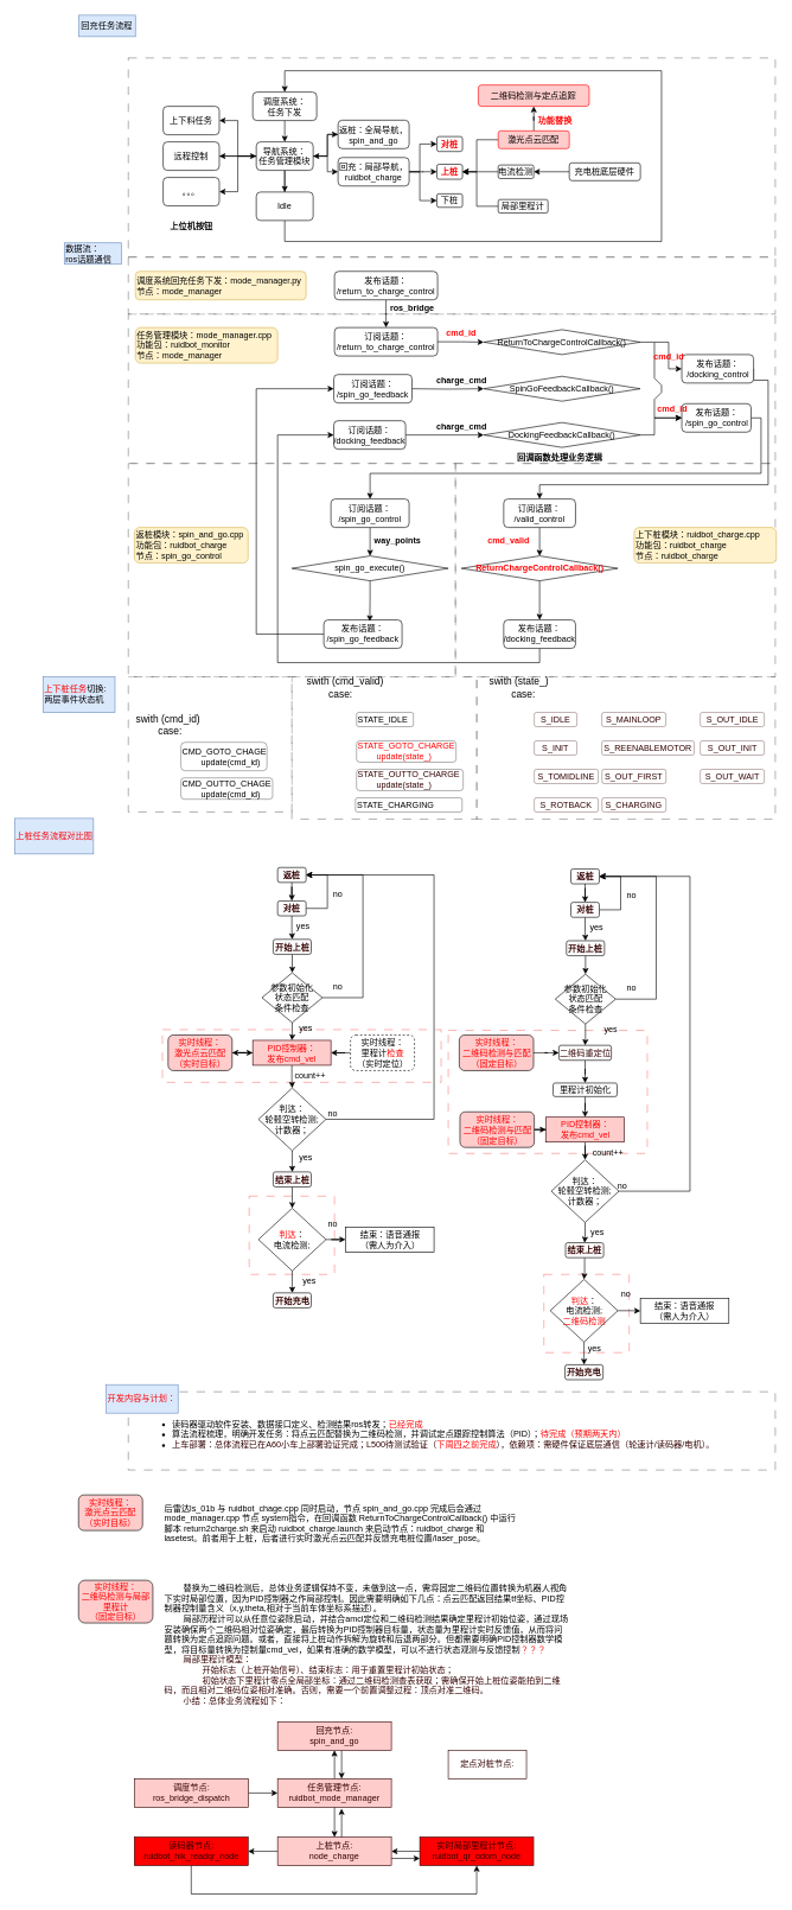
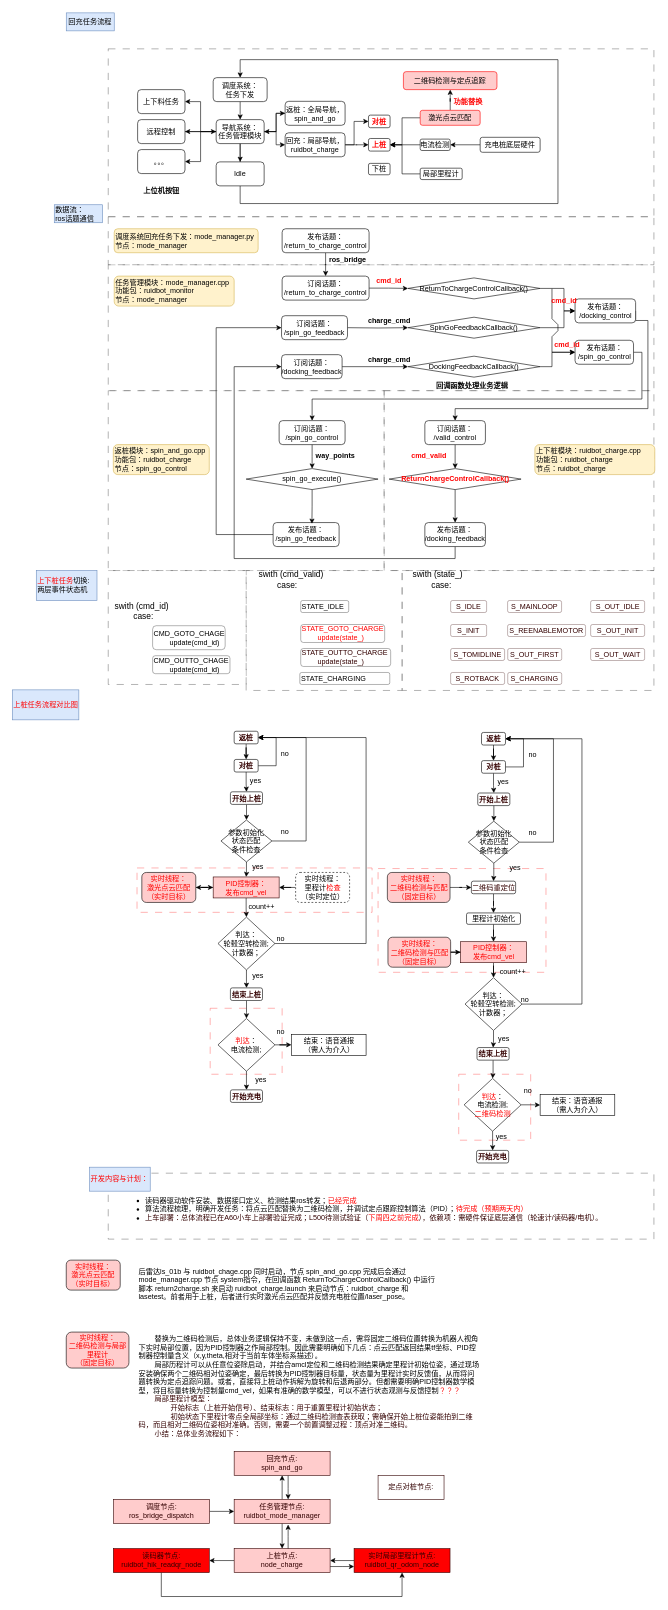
- <mxCell id="32" style="edgeStyle=orthogonalEdgeStyle;rounded=0;orthogonalLoop=1;jettySize=auto;html=1;entryX=0;entryY=0.5;entryDx=0;entryDy=0;" parent="1" source="33" target="23" edge="1"><mxGeometry relative="1" as="geometry"><Array as="points"><mxPoint x="590" y="240" /><mxPoint x="590" y="280" /></Array></mxGeometry></mxCell>
+ <mxCell id="78" style="edgeStyle=orthogonalEdgeStyle;rounded=0;orthogonalLoop=1;jettySize=auto;html=1;entryX=0;entryY=0.5;entryDx=0;entryDy=0;" parent="1" source="79" target="47" edge="1"><mxGeometry relative="1" as="geometry"><Array as="points"><mxPoint x="940" y="545" /><mxPoint x="940" y="517" /></Array></mxGeometry></mxCell>
